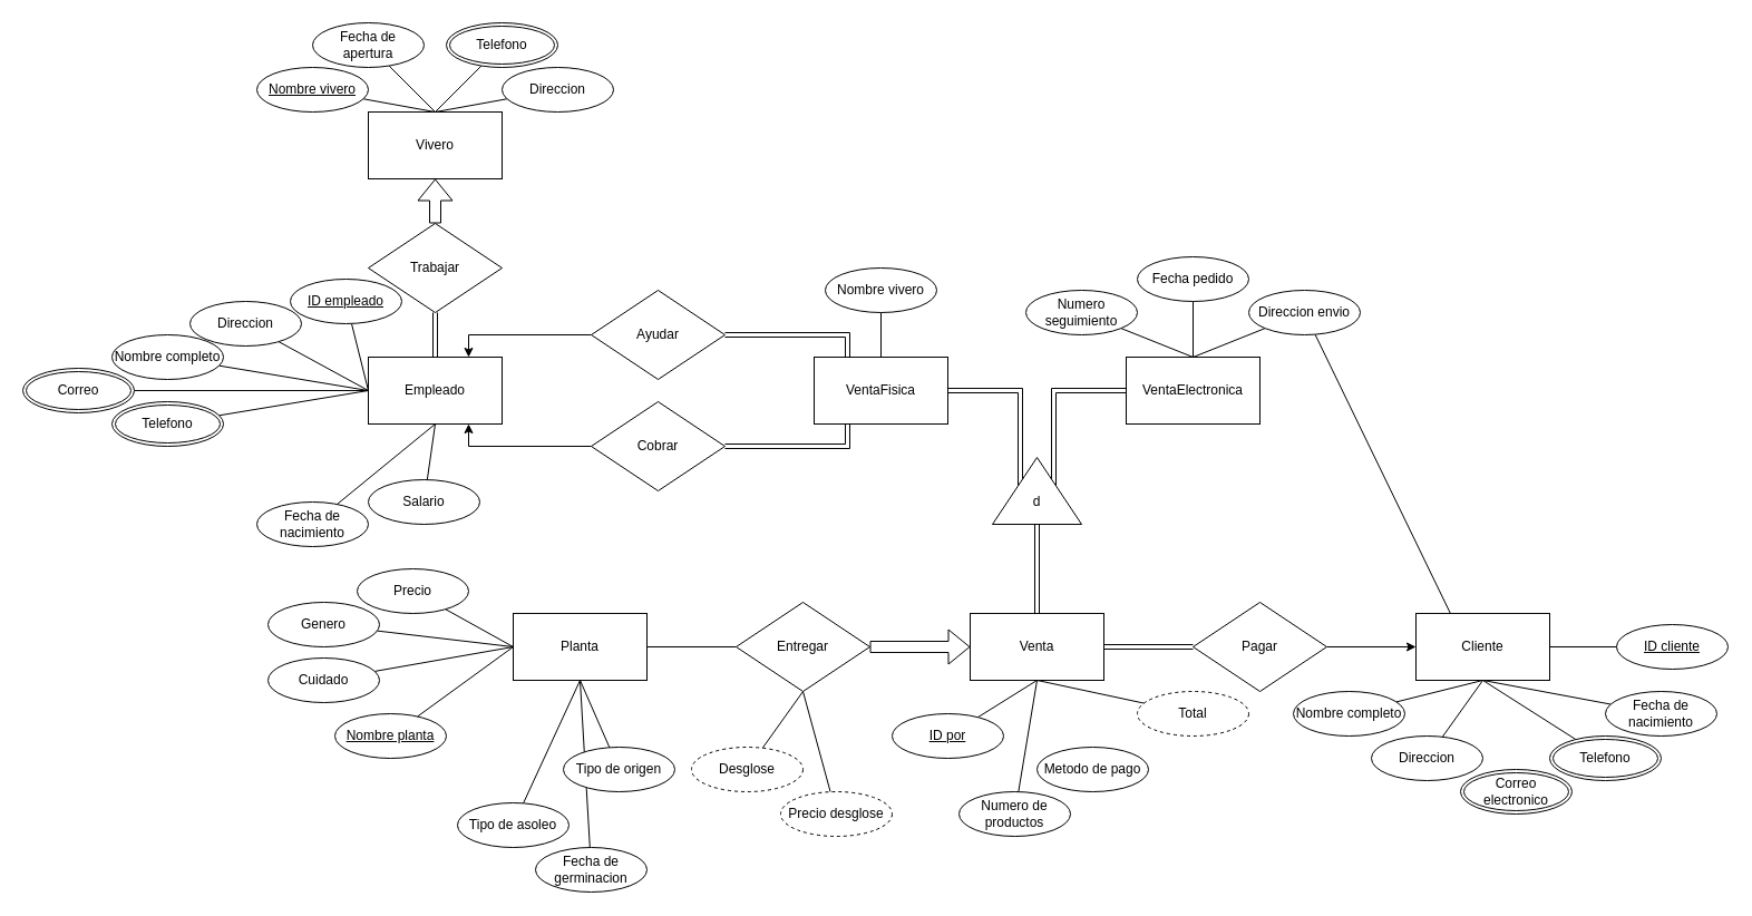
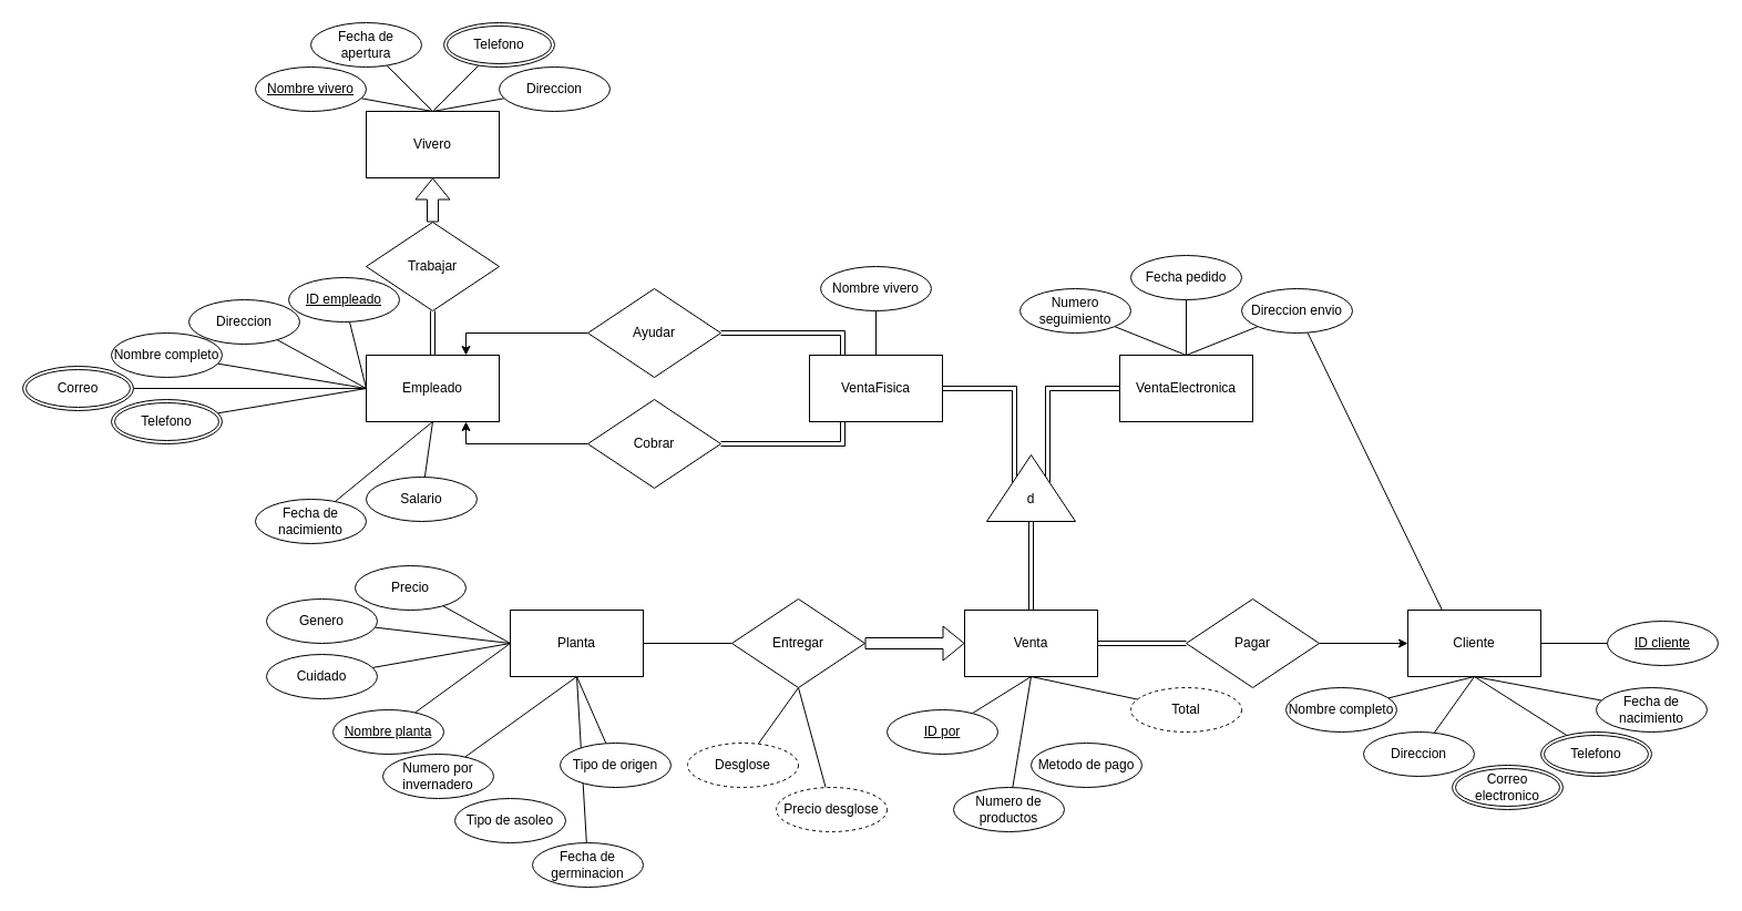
+ <mxCell id="43" style="edgeStyle=none;rounded=0;orthogonalLoop=1;jettySize=auto;html=1;exitX=0.5;exitY=1;exitDx=0;exitDy=0;endArrow=none;endFill=0;" parent="1" source="47" target="78" edge="1"><mxGeometry relative="1" as="geometry"><mxPoint x="410" y="680" as="targetPoint" /></mxGeometry></mxCell>
- <mxCell id="44" style="edgeStyle=none;rounded=0;orthogonalLoop=1;jettySize=auto;html=1;exitX=0.5;exitY=1;exitDx=0;exitDy=0;endArrow=none;endFill=0;" parent="1" source="47" target="79" edge="1"><mxGeometry relative="1" as="geometry"><mxPoint x="460" y="710" as="targetPoint" /></mxGeometry></mxCell>
+ <mxCell id="78" value="Numero por invernadero" style="ellipse;whiteSpace=wrap;html=1;align=center;" parent="1" vertex="1"><mxGeometry x="345" y="680" width="100" height="40" as="geometry" /></mxCell>
